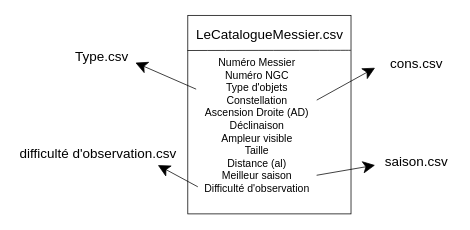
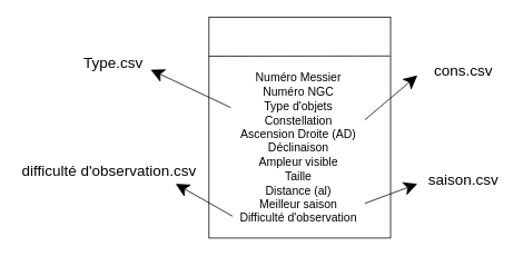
- <mxCell id="6" value="&lt;font style=&quot;font-size: 18px&quot;&gt;LeCatalogueMessier.csv&lt;/font&gt;" style="text;html=1;align=center;verticalAlign=middle;resizable=0;points=[];autosize=1;strokeColor=none;fillColor=none;fontSize=20;" parent="3" vertex="1"><mxGeometry x="3.923" y="9.998" width="210" height="30" as="geometry" /></mxCell>
- <mxCell id="7" value="Numéro Messier&lt;br style=&quot;font-size: 14px;&quot;&gt;Numéro NGC&lt;br style=&quot;font-size: 14px;&quot;&gt;Type d'objets&lt;br style=&quot;font-size: 14px;&quot;&gt;Constellation&lt;br style=&quot;font-size: 14px;&quot;&gt;Ascension Droite (AD)&lt;br style=&quot;font-size: 14px;&quot;&gt;Déclinaison&lt;br style=&quot;font-size: 14px;&quot;&gt;Ampleur visible&lt;br style=&quot;font-size: 14px;&quot;&gt;Taille&lt;br style=&quot;font-size: 14px;&quot;&gt;Distance (al)&lt;br style=&quot;font-size: 14px;&quot;&gt;Meilleur saison&lt;br style=&quot;font-size: 14px;&quot;&gt;Difficulté d'observation&lt;br style=&quot;font-size: 14px;&quot;&gt;" style="text;html=1;align=center;verticalAlign=middle;resizable=0;points=[];autosize=1;strokeColor=none;fillColor=none;fontSize=14;" parent="2" vertex="1"><mxGeometry x="12.103" y="51.961" width="160" height="190" as="geometry" /></mxCell>
+ <mxCell id="7" value="Numéro Messier&lt;br style=&quot;font-size: 14px;&quot;&gt;Numéro NGC&lt;br style=&quot;font-size: 14px;&quot;&gt;Type d'objets&lt;br style=&quot;font-size: 14px;&quot;&gt;Constellation&lt;br style=&quot;font-size: 14px;&quot;&gt;Ascension Droite (AD)&lt;br style=&quot;font-size: 14px;&quot;&gt;Déclinaison&lt;br style=&quot;font-size: 14px;&quot;&gt;Ampleur visible&lt;br style=&quot;font-size: 14px;&quot;&gt;Taille&lt;br style=&quot;font-size: 14px;&quot;&gt;Distance (al)&lt;br style=&quot;font-size: 14px;&quot;&gt;Meilleur saison&lt;br style=&quot;font-size: 14px;&quot;&gt;Difficulté d'observation&lt;br style=&quot;font-size: 14px;&quot;&gt;" style="text;html=1;align=center;verticalAlign=middle;resizable=0;points=[];autosize=1;strokeColor=none;fillColor=none;fontSize=14;" parent="2" vertex="1"><mxGeometry x="27.103" y="61.961" width="160" height="190" as="geometry" /></mxCell>
